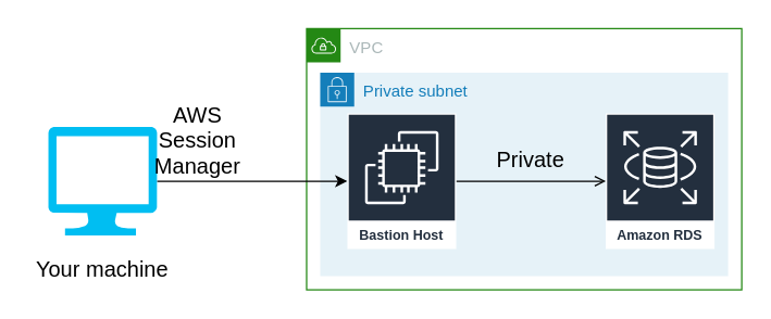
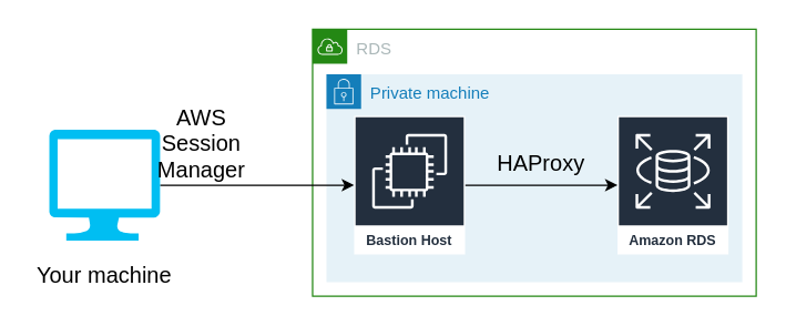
- <mxCell id="2" value="VPC" style="points=[[0,0],[0.25,0],[0.5,0],[0.75,0],[1,0],[1,0.25],[1,0.5],[1,0.75],[1,1],[0.75,1],[0.5,1],[0.25,1],[0,1],[0,0.75],[0,0.5],[0,0.25]];outlineConnect=0;gradientColor=none;html=1;whiteSpace=wrap;fontSize=12;fontStyle=0;shape=mxgraph.aws4.group;grIcon=mxgraph.aws4.group_vpc;strokeColor=#248814;fillColor=none;verticalAlign=top;align=left;spacingLeft=30;fontColor=#AAB7B8;dashed=0;" vertex="1" parent="1"><mxGeometry x="225" y="20.5" width="320" height="192.5" as="geometry" /></mxCell>
+ <mxCell id="2" value="RDS" style="points=[[0,0],[0.25,0],[0.5,0],[0.75,0],[1,0],[1,0.25],[1,0.5],[1,0.75],[1,1],[0.75,1],[0.5,1],[0.25,1],[0,1],[0,0.75],[0,0.5],[0,0.25]];outlineConnect=0;gradientColor=none;html=1;whiteSpace=wrap;fontSize=12;fontStyle=0;shape=mxgraph.aws4.group;grIcon=mxgraph.aws4.group_vpc;strokeColor=#248814;fillColor=none;verticalAlign=top;align=left;spacingLeft=30;fontColor=#AAB7B8;dashed=0;" vertex="1" parent="1"><mxGeometry x="225" y="20.5" width="320" height="192.5" as="geometry" /></mxCell>
- <mxCell id="3" value="Private subnet" style="points=[[0,0],[0.25,0],[0.5,0],[0.75,0],[1,0],[1,0.25],[1,0.5],[1,0.75],[1,1],[0.75,1],[0.5,1],[0.25,1],[0,1],[0,0.75],[0,0.5],[0,0.25]];outlineConnect=0;gradientColor=none;html=1;whiteSpace=wrap;fontSize=12;fontStyle=0;shape=mxgraph.aws4.group;grIcon=mxgraph.aws4.group_security_group;grStroke=0;strokeColor=#147EBA;fillColor=#E6F2F8;verticalAlign=top;align=left;spacingLeft=30;fontColor=#147EBA;dashed=0;" vertex="1" parent="1"><mxGeometry x="235" y="53" width="300" height="150" as="geometry" /></mxCell>
+ <mxCell id="3" value="Private machine" style="points=[[0,0],[0.25,0],[0.5,0],[0.75,0],[1,0],[1,0.25],[1,0.5],[1,0.75],[1,1],[0.75,1],[0.5,1],[0.25,1],[0,1],[0,0.75],[0,0.5],[0,0.25]];outlineConnect=0;gradientColor=none;html=1;whiteSpace=wrap;fontSize=12;fontStyle=0;shape=mxgraph.aws4.group;grIcon=mxgraph.aws4.group_security_group;grStroke=0;strokeColor=#147EBA;fillColor=#E6F2F8;verticalAlign=top;align=left;spacingLeft=30;fontColor=#147EBA;dashed=0;" vertex="1" parent="1"><mxGeometry x="235" y="53" width="300" height="150" as="geometry" /></mxCell>
- <mxCell id="10" value="Private" style="text;html=1;strokeColor=none;fillColor=none;align=center;verticalAlign=middle;whiteSpace=wrap;rounded=0;fontSize=16;" vertex="1" parent="1"><mxGeometry x="325" y="106.75" width="130" height="20" as="geometry" /></mxCell>
+ <mxCell id="10" value="HAProxy" style="text;html=1;strokeColor=none;fillColor=none;align=center;verticalAlign=middle;whiteSpace=wrap;rounded=0;fontSize=16;" vertex="1" parent="1"><mxGeometry x="325" y="106.75" width="130" height="20" as="geometry" /></mxCell>
- <mxCell id="7" style="edgeStyle=orthogonalEdgeStyle;rounded=0;orthogonalLoop=1;jettySize=auto;html=1;fontSize=16;endArrow=open;" edge="1" parent="1" source="8" target="9"><mxGeometry relative="1" as="geometry" /></mxCell>
+ <mxCell id="7" style="edgeStyle=orthogonalEdgeStyle;rounded=0;orthogonalLoop=1;jettySize=auto;html=1;fontSize=16;" edge="1" parent="1" source="8" target="9"><mxGeometry relative="1" as="geometry" /></mxCell>
